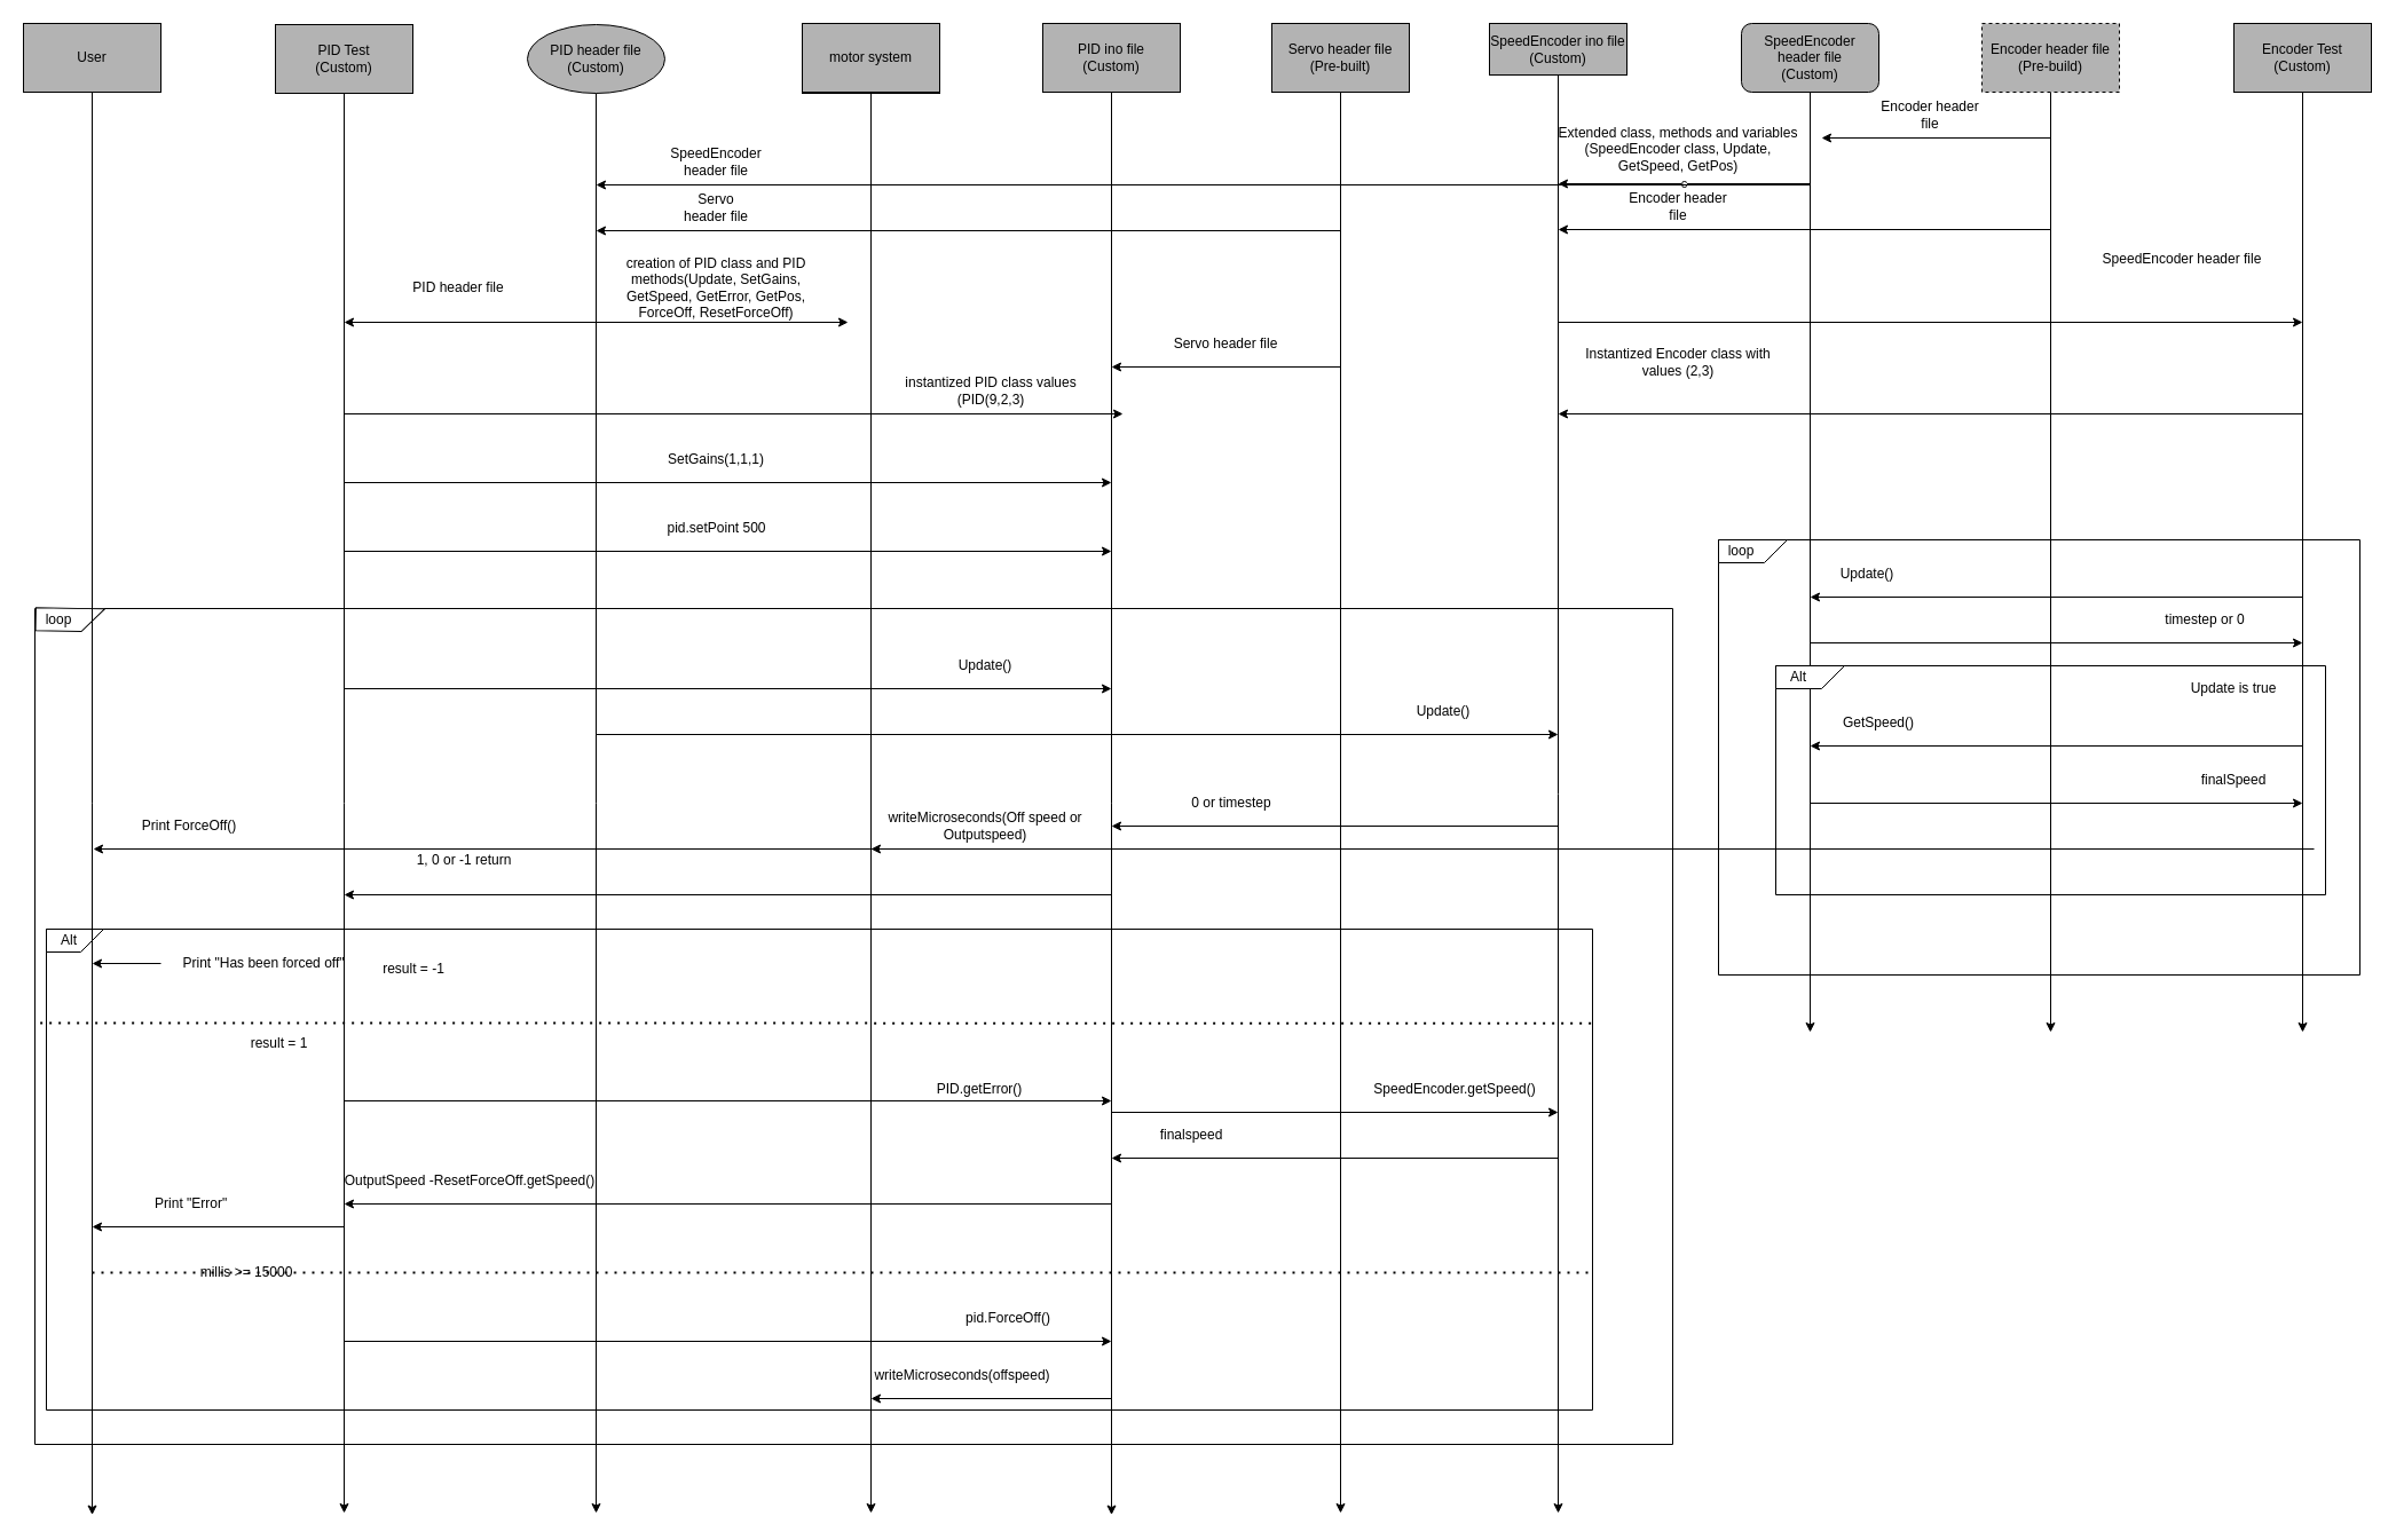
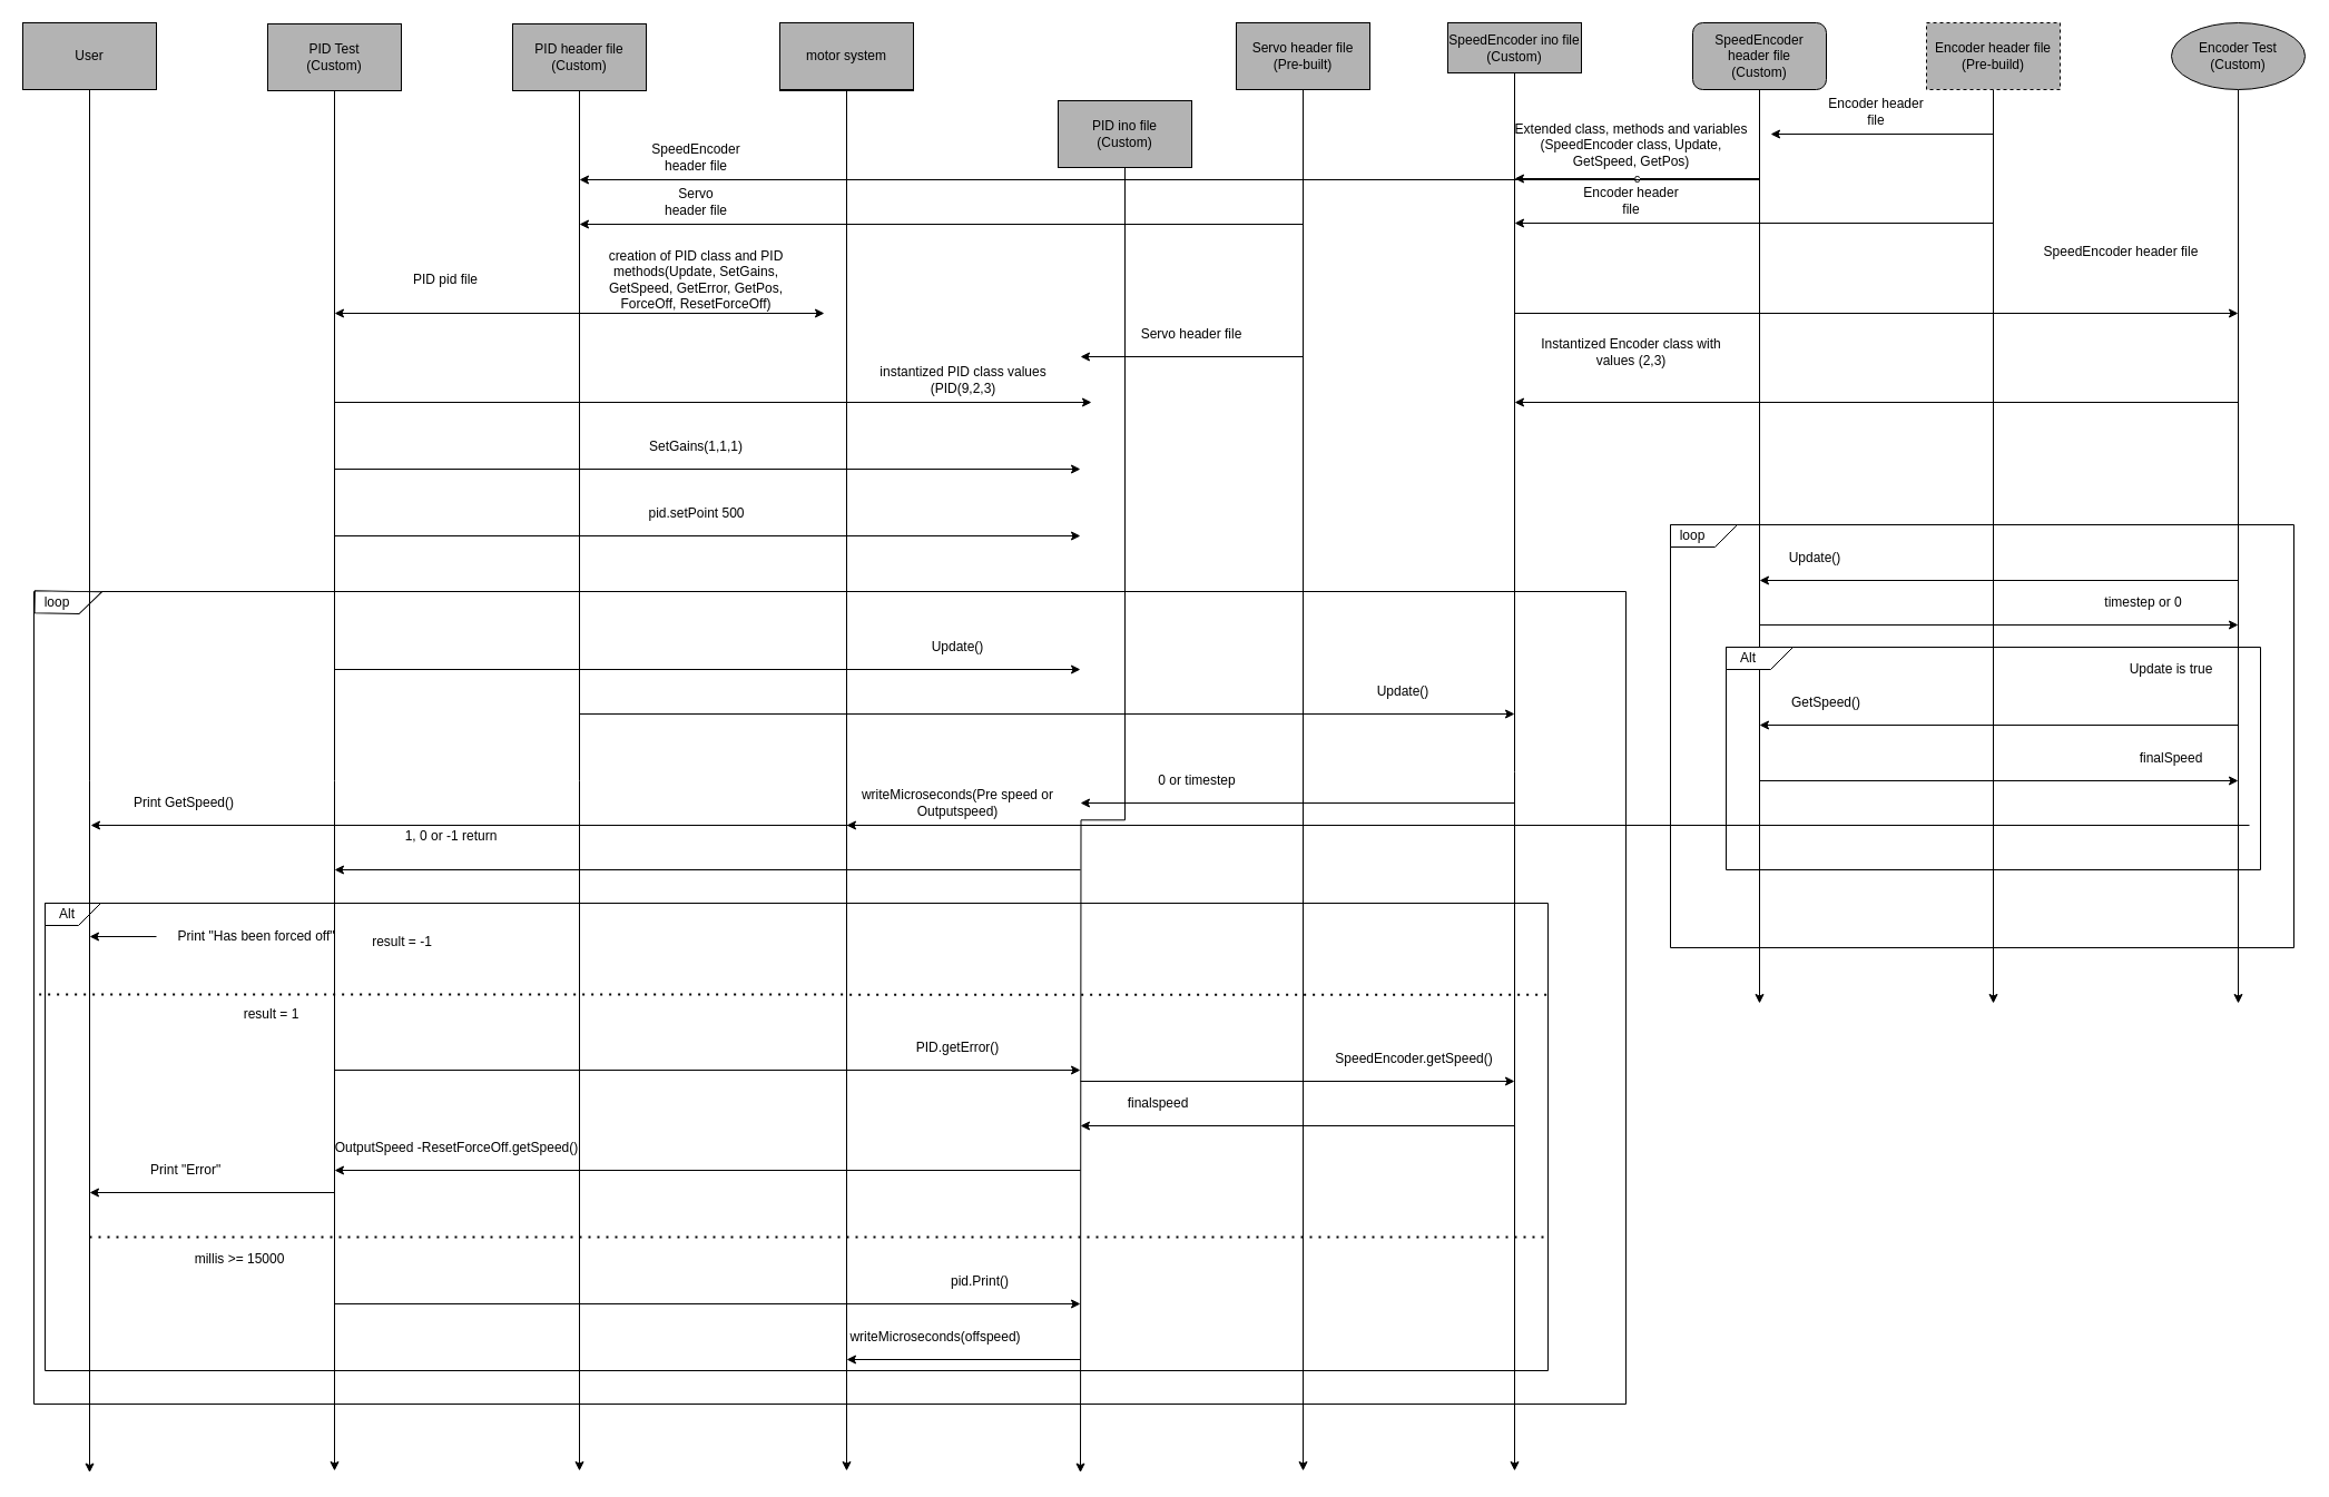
- <mxCell id="7" value="PID ino file&lt;br&gt;(Custom)" style="rounded=0;whiteSpace=wrap;html=1;fillColor=#B3B3B3;" parent="1" vertex="1"><mxGeometry x="910" y="20" width="120" height="60" as="geometry" /></mxCell>
+ <mxCell id="7" value="PID ino file&lt;br&gt;(Custom)" style="rounded=0;whiteSpace=wrap;html=1;fillColor=#B3B3B3;" parent="1" vertex="1"><mxGeometry x="950" y="90" width="120" height="60" as="geometry" /></mxCell>
- <mxCell id="3" value="Encoder Test&lt;br&gt;(Custom)" style="rounded=0;whiteSpace=wrap;html=1;fillColor=#B3B3B3;" parent="1" vertex="1"><mxGeometry x="1950" y="20" width="120" height="60" as="geometry" /></mxCell>
+ <mxCell id="3" value="Encoder Test&lt;br&gt;(Custom)" style="ellipse;whiteSpace=wrap;html=1;fillColor=#B3B3B3;" parent="1" vertex="1"><mxGeometry x="1950" y="20" width="120" height="60" as="geometry" /></mxCell>
- <mxCell id="9" value="PID header file&lt;br&gt;(Custom)" style="ellipse;whiteSpace=wrap;html=1;fillColor=#B3B3B3;" parent="1" vertex="1"><mxGeometry x="460" y="21" width="120" height="60" as="geometry" /></mxCell>
+ <mxCell id="9" value="PID header file&lt;br&gt;(Custom)" style="rounded=0;whiteSpace=wrap;html=1;fillColor=#B3B3B3;" parent="1" vertex="1"><mxGeometry x="460" y="21" width="120" height="60" as="geometry" /></mxCell>
- <mxCell id="33" value="PID header file" style="text;html=1;strokeColor=none;fillColor=none;align=center;verticalAlign=middle;whiteSpace=wrap;rounded=0;" parent="1" vertex="1"><mxGeometry x="350" y="241" width="100" height="20" as="geometry" /></mxCell>
+ <mxCell id="33" value="PID pid file" style="text;html=1;strokeColor=none;fillColor=none;align=center;verticalAlign=middle;whiteSpace=wrap;rounded=0;" parent="1" vertex="1"><mxGeometry x="350" y="241" width="100" height="20" as="geometry" /></mxCell>
- <mxCell id="66" value="Print ForceOff()" style="text;html=1;strokeColor=none;fillColor=none;align=center;verticalAlign=middle;whiteSpace=wrap;rounded=0;" vertex="1" parent="42"><mxGeometry x="80" y="180" width="110" height="20" as="geometry" /></mxCell>
+ <mxCell id="66" value="Print GetSpeed()" style="text;html=1;strokeColor=none;fillColor=none;align=center;verticalAlign=middle;whiteSpace=wrap;rounded=0;" vertex="1" parent="42"><mxGeometry x="80" y="180" width="110" height="20" as="geometry" /></mxCell>
- <mxCell id="49" value="writeMicroseconds(Off speed or Outputspeed)" style="text;html=1;strokeColor=none;fillColor=none;align=center;verticalAlign=middle;whiteSpace=wrap;rounded=0;" vertex="1" parent="42"><mxGeometry x="740" y="180" width="180" height="20" as="geometry" /></mxCell>
+ <mxCell id="49" value="writeMicroseconds(Pre speed or Outputspeed)" style="text;html=1;strokeColor=none;fillColor=none;align=center;verticalAlign=middle;whiteSpace=wrap;rounded=0;" vertex="1" parent="42"><mxGeometry x="740" y="180" width="180" height="20" as="geometry" /></mxCell>
- <mxCell id="63" value="PID.getError()" style="text;html=1;strokeColor=none;fillColor=none;align=center;verticalAlign=middle;whiteSpace=wrap;rounded=0;" vertex="1" parent="51"><mxGeometry x="705" y="130" width="220" height="20" as="geometry" /></mxCell>
+ <mxCell id="63" value="PID.getError()" style="text;html=1;strokeColor=none;fillColor=none;align=center;verticalAlign=middle;whiteSpace=wrap;rounded=0;" vertex="1" parent="51"><mxGeometry x="710" y="120" width="220" height="20" as="geometry" /></mxCell>
- <mxCell id="59" value="millis &amp;gt;= 15000" style="text;html=1;strokeColor=none;fillColor=none;align=center;verticalAlign=middle;whiteSpace=wrap;rounded=0;" vertex="1" parent="51"><mxGeometry x="130" y="290" width="90" height="20" as="geometry" /></mxCell>
+ <mxCell id="59" value="millis &amp;gt;= 15000" style="text;html=1;strokeColor=none;fillColor=none;align=center;verticalAlign=middle;whiteSpace=wrap;rounded=0;" vertex="1" parent="51"><mxGeometry x="130" y="310" width="90" height="20" as="geometry" /></mxCell>
- <mxCell id="60" value="pid.ForceOff()" style="text;html=1;strokeColor=none;fillColor=none;align=center;verticalAlign=middle;whiteSpace=wrap;rounded=0;" vertex="1" parent="51"><mxGeometry x="820" y="330" width="40" height="20" as="geometry" /></mxCell>
+ <mxCell id="60" value="pid.Print()" style="text;html=1;strokeColor=none;fillColor=none;align=center;verticalAlign=middle;whiteSpace=wrap;rounded=0;" vertex="1" parent="51"><mxGeometry x="820" y="330" width="40" height="20" as="geometry" /></mxCell>
